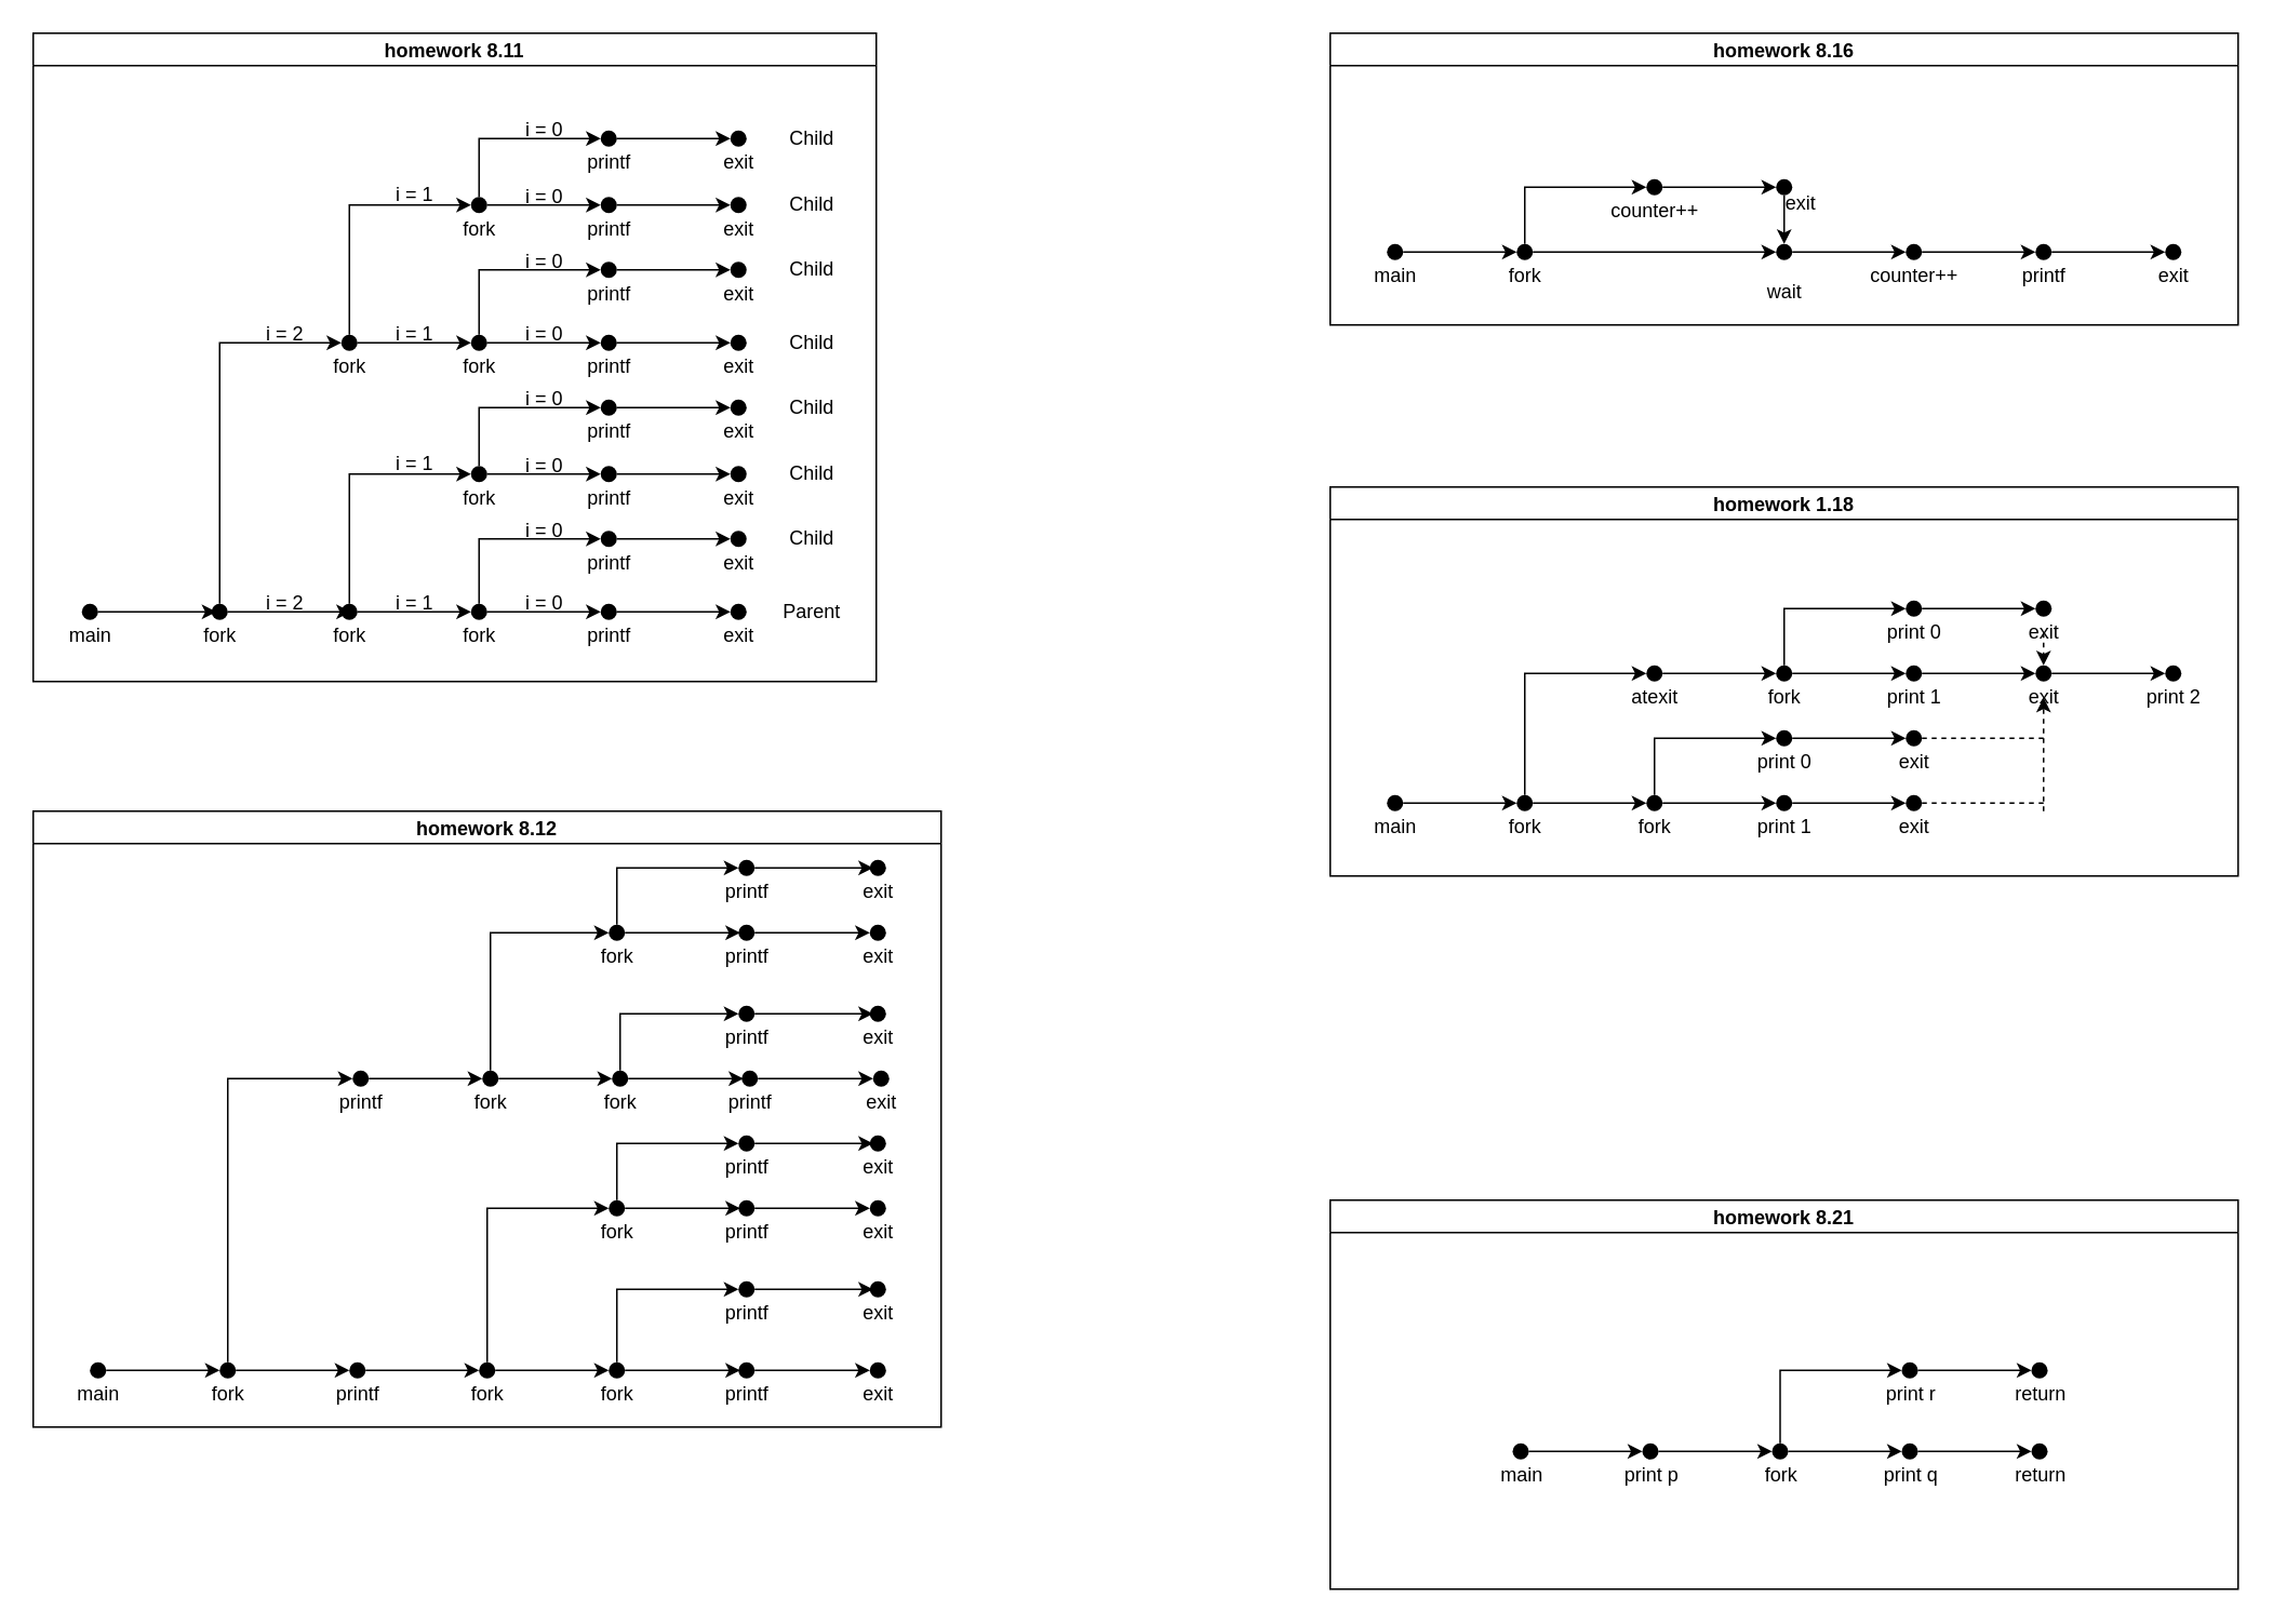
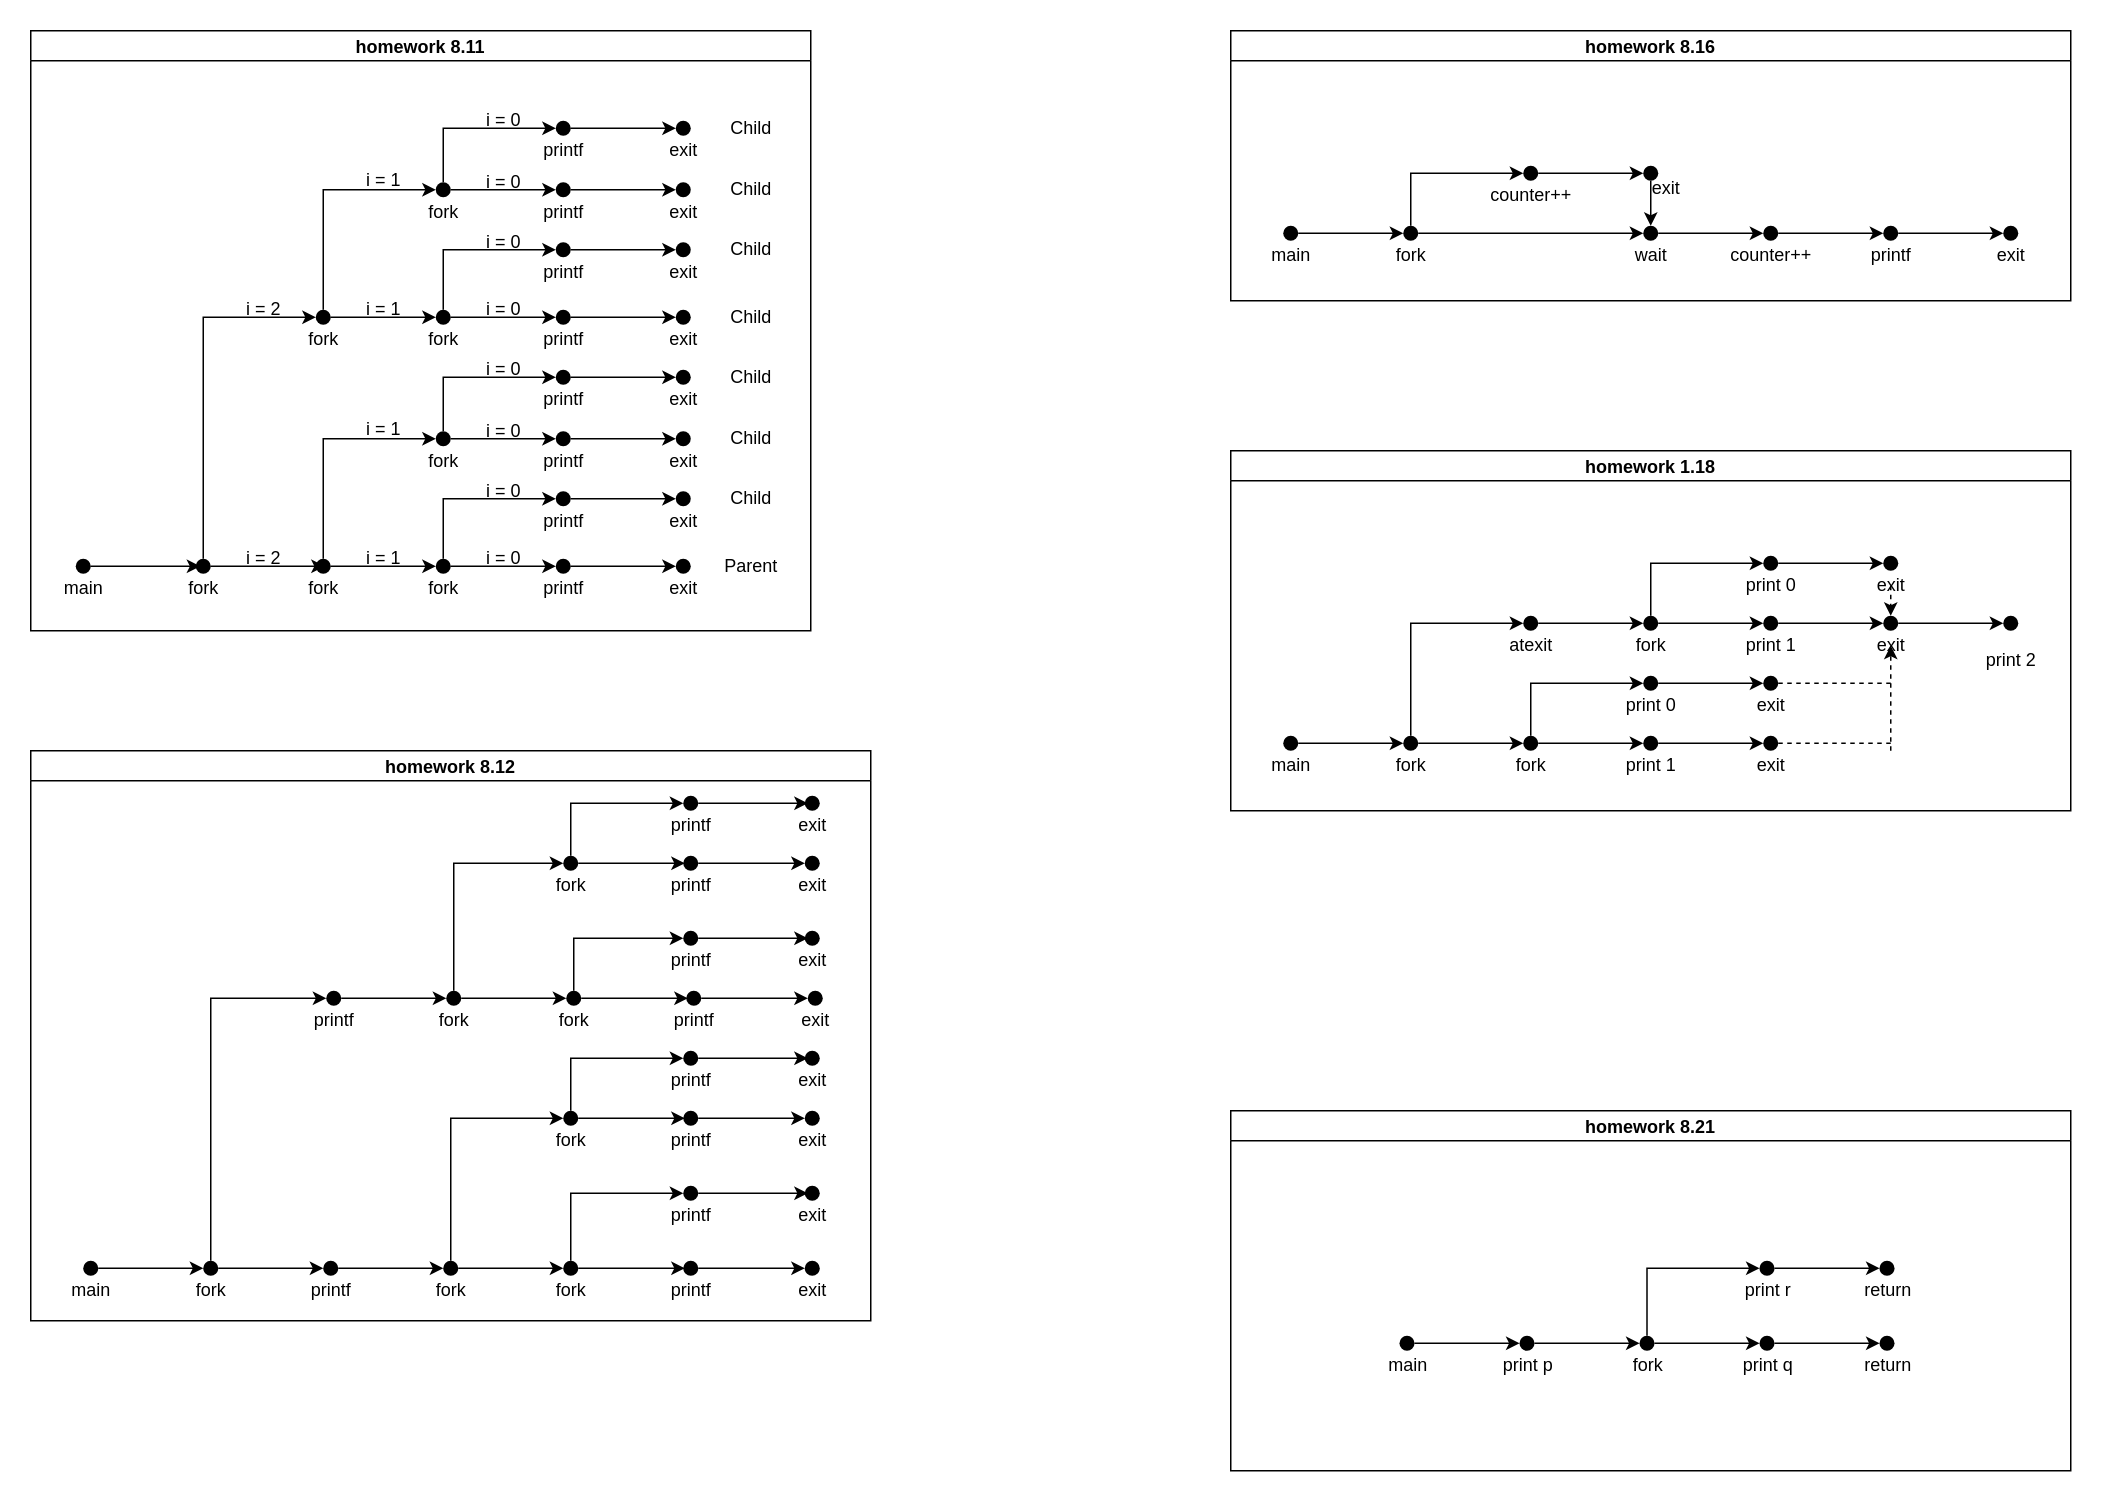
- <mxCell id="89" value="wait" style="text;html=1;align=center;verticalAlign=middle;resizable=0;points=[];autosize=1;" parent="81" vertex="1"><mxGeometry x="260" y="150" width="40" height="20" as="geometry" /></mxCell>
+ <mxCell id="89" value="wait" style="text;html=1;align=center;verticalAlign=middle;resizable=0;points=[];autosize=1;" parent="81" vertex="1"><mxGeometry x="260" y="140" width="40" height="20" as="geometry" /></mxCell>
- <mxCell id="136" value="print 2" style="text;html=1;align=center;verticalAlign=middle;resizable=0;points=[];autosize=1;" parent="107" vertex="1"><mxGeometry x="495" y="120" width="50" height="20" as="geometry" /></mxCell>
+ <mxCell id="136" value="print 2" style="text;html=1;align=center;verticalAlign=middle;resizable=0;points=[];autosize=1;" parent="107" vertex="1"><mxGeometry x="495" y="130" width="50" height="20" as="geometry" /></mxCell>
